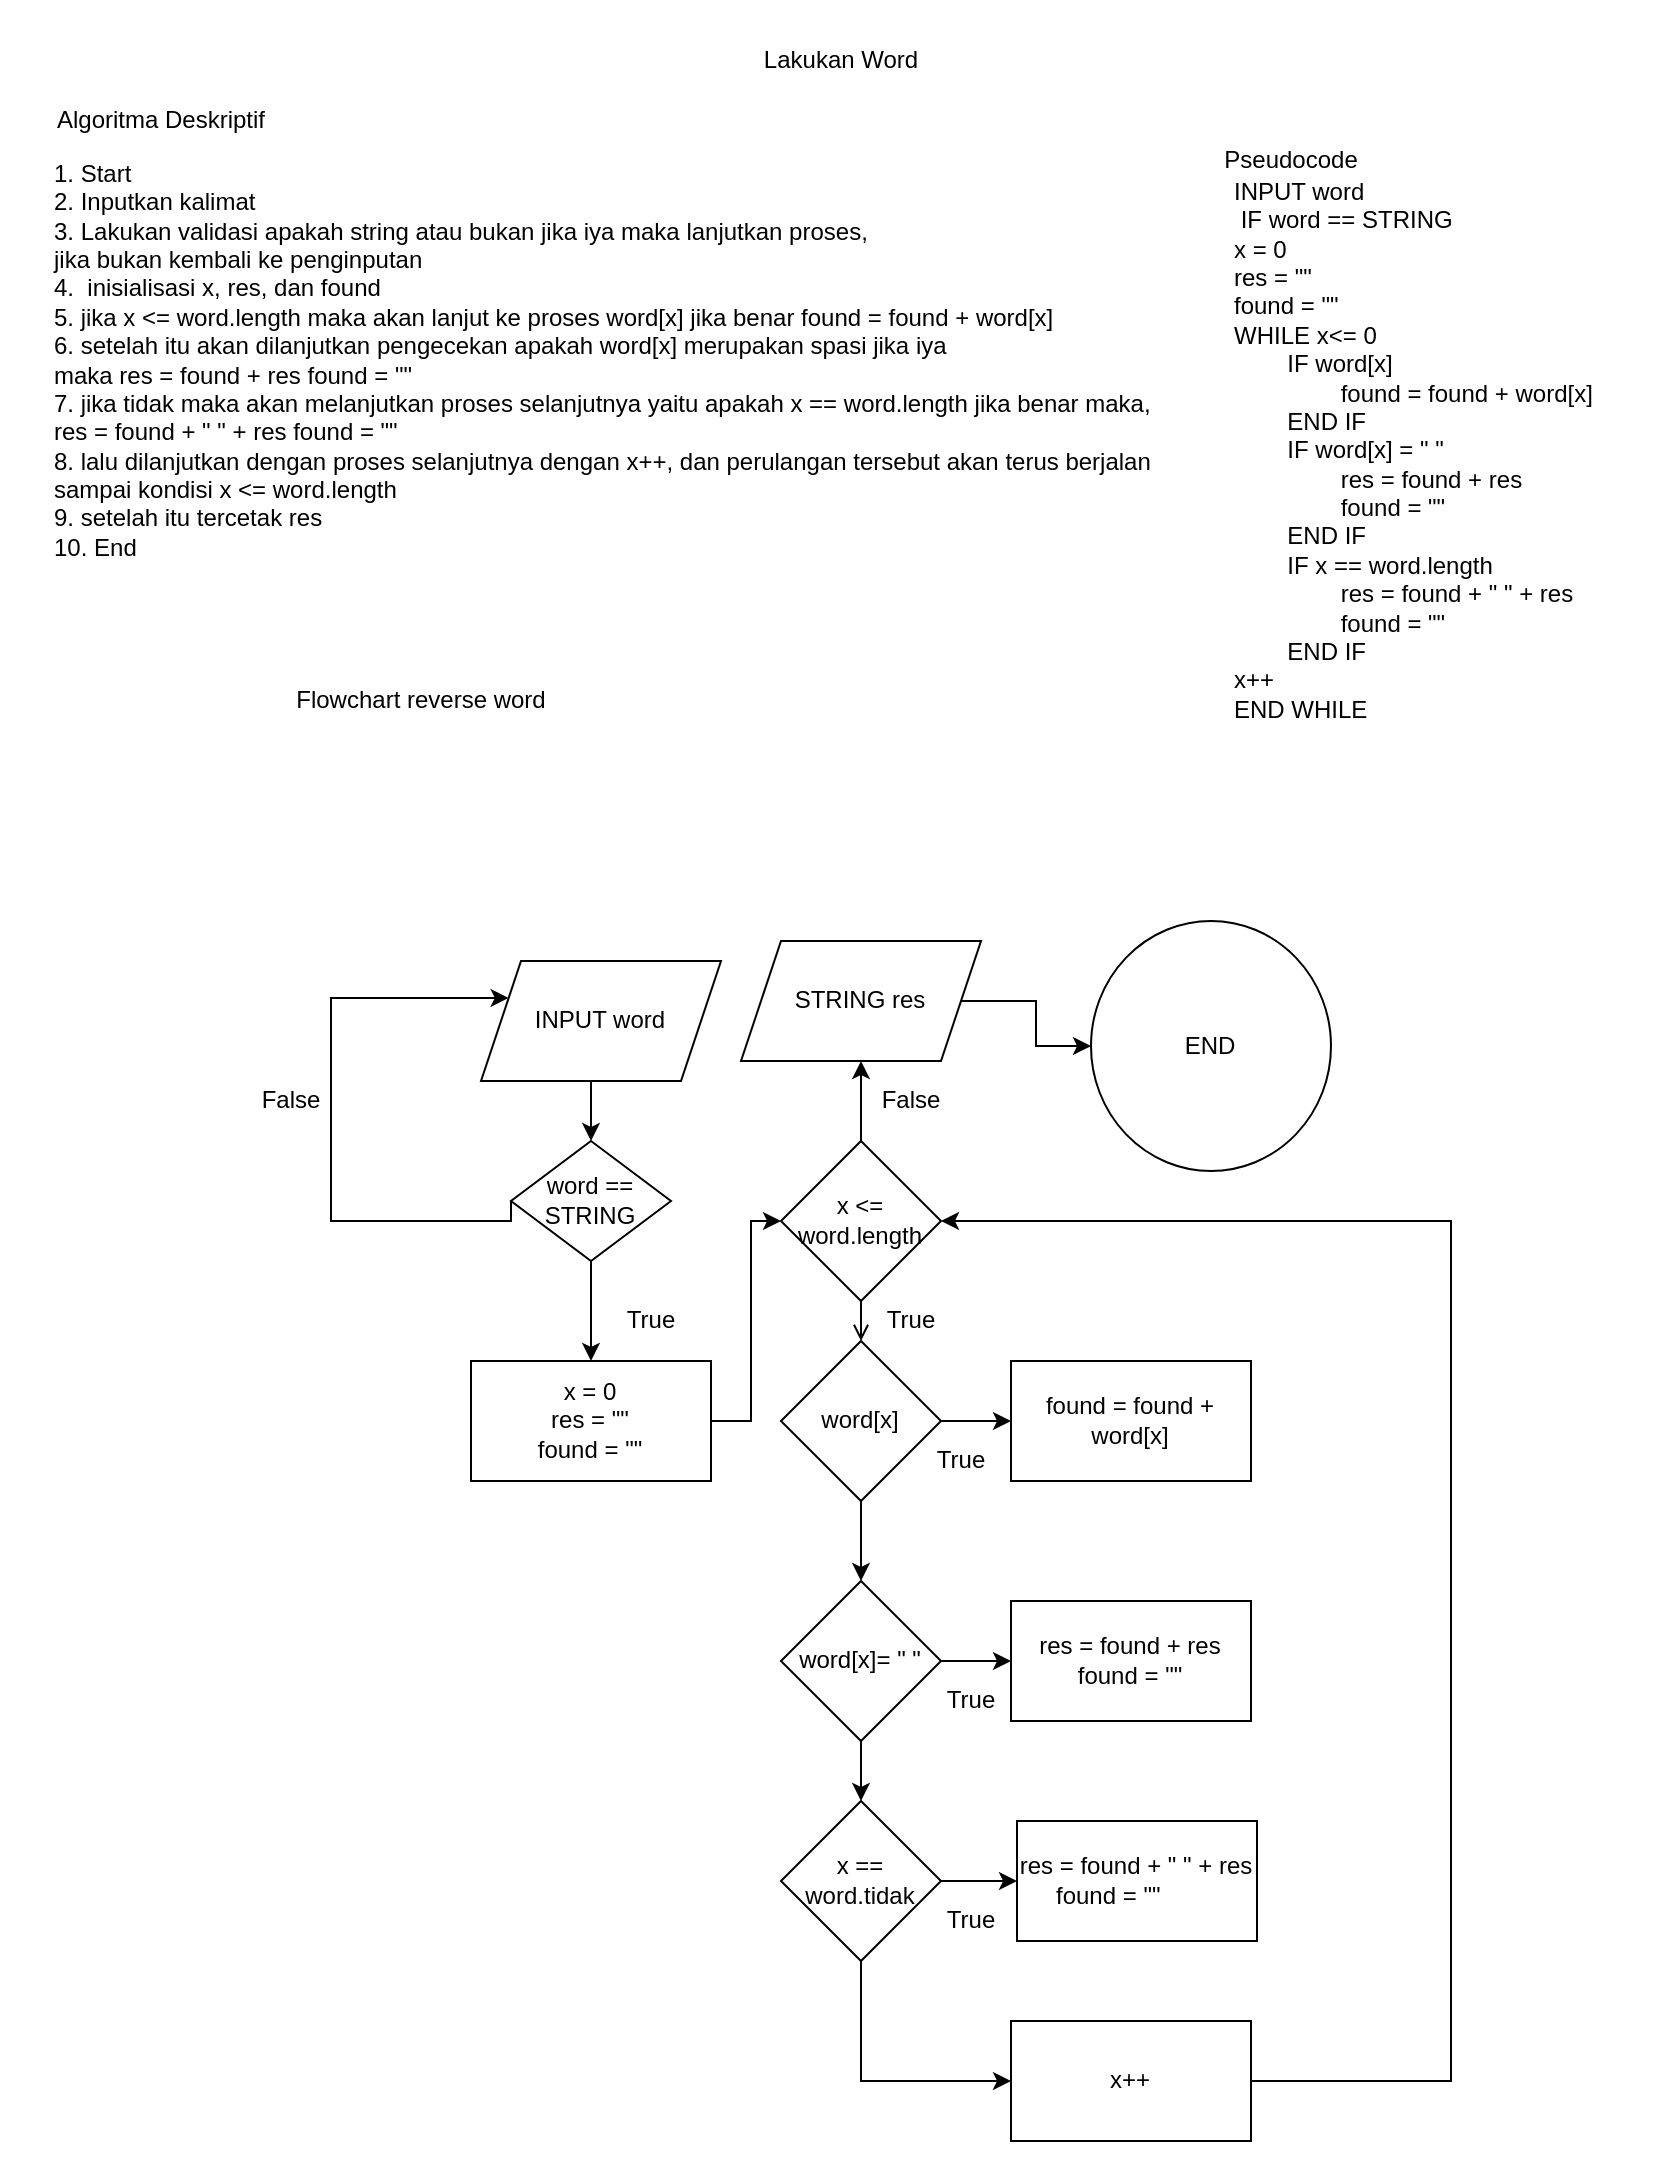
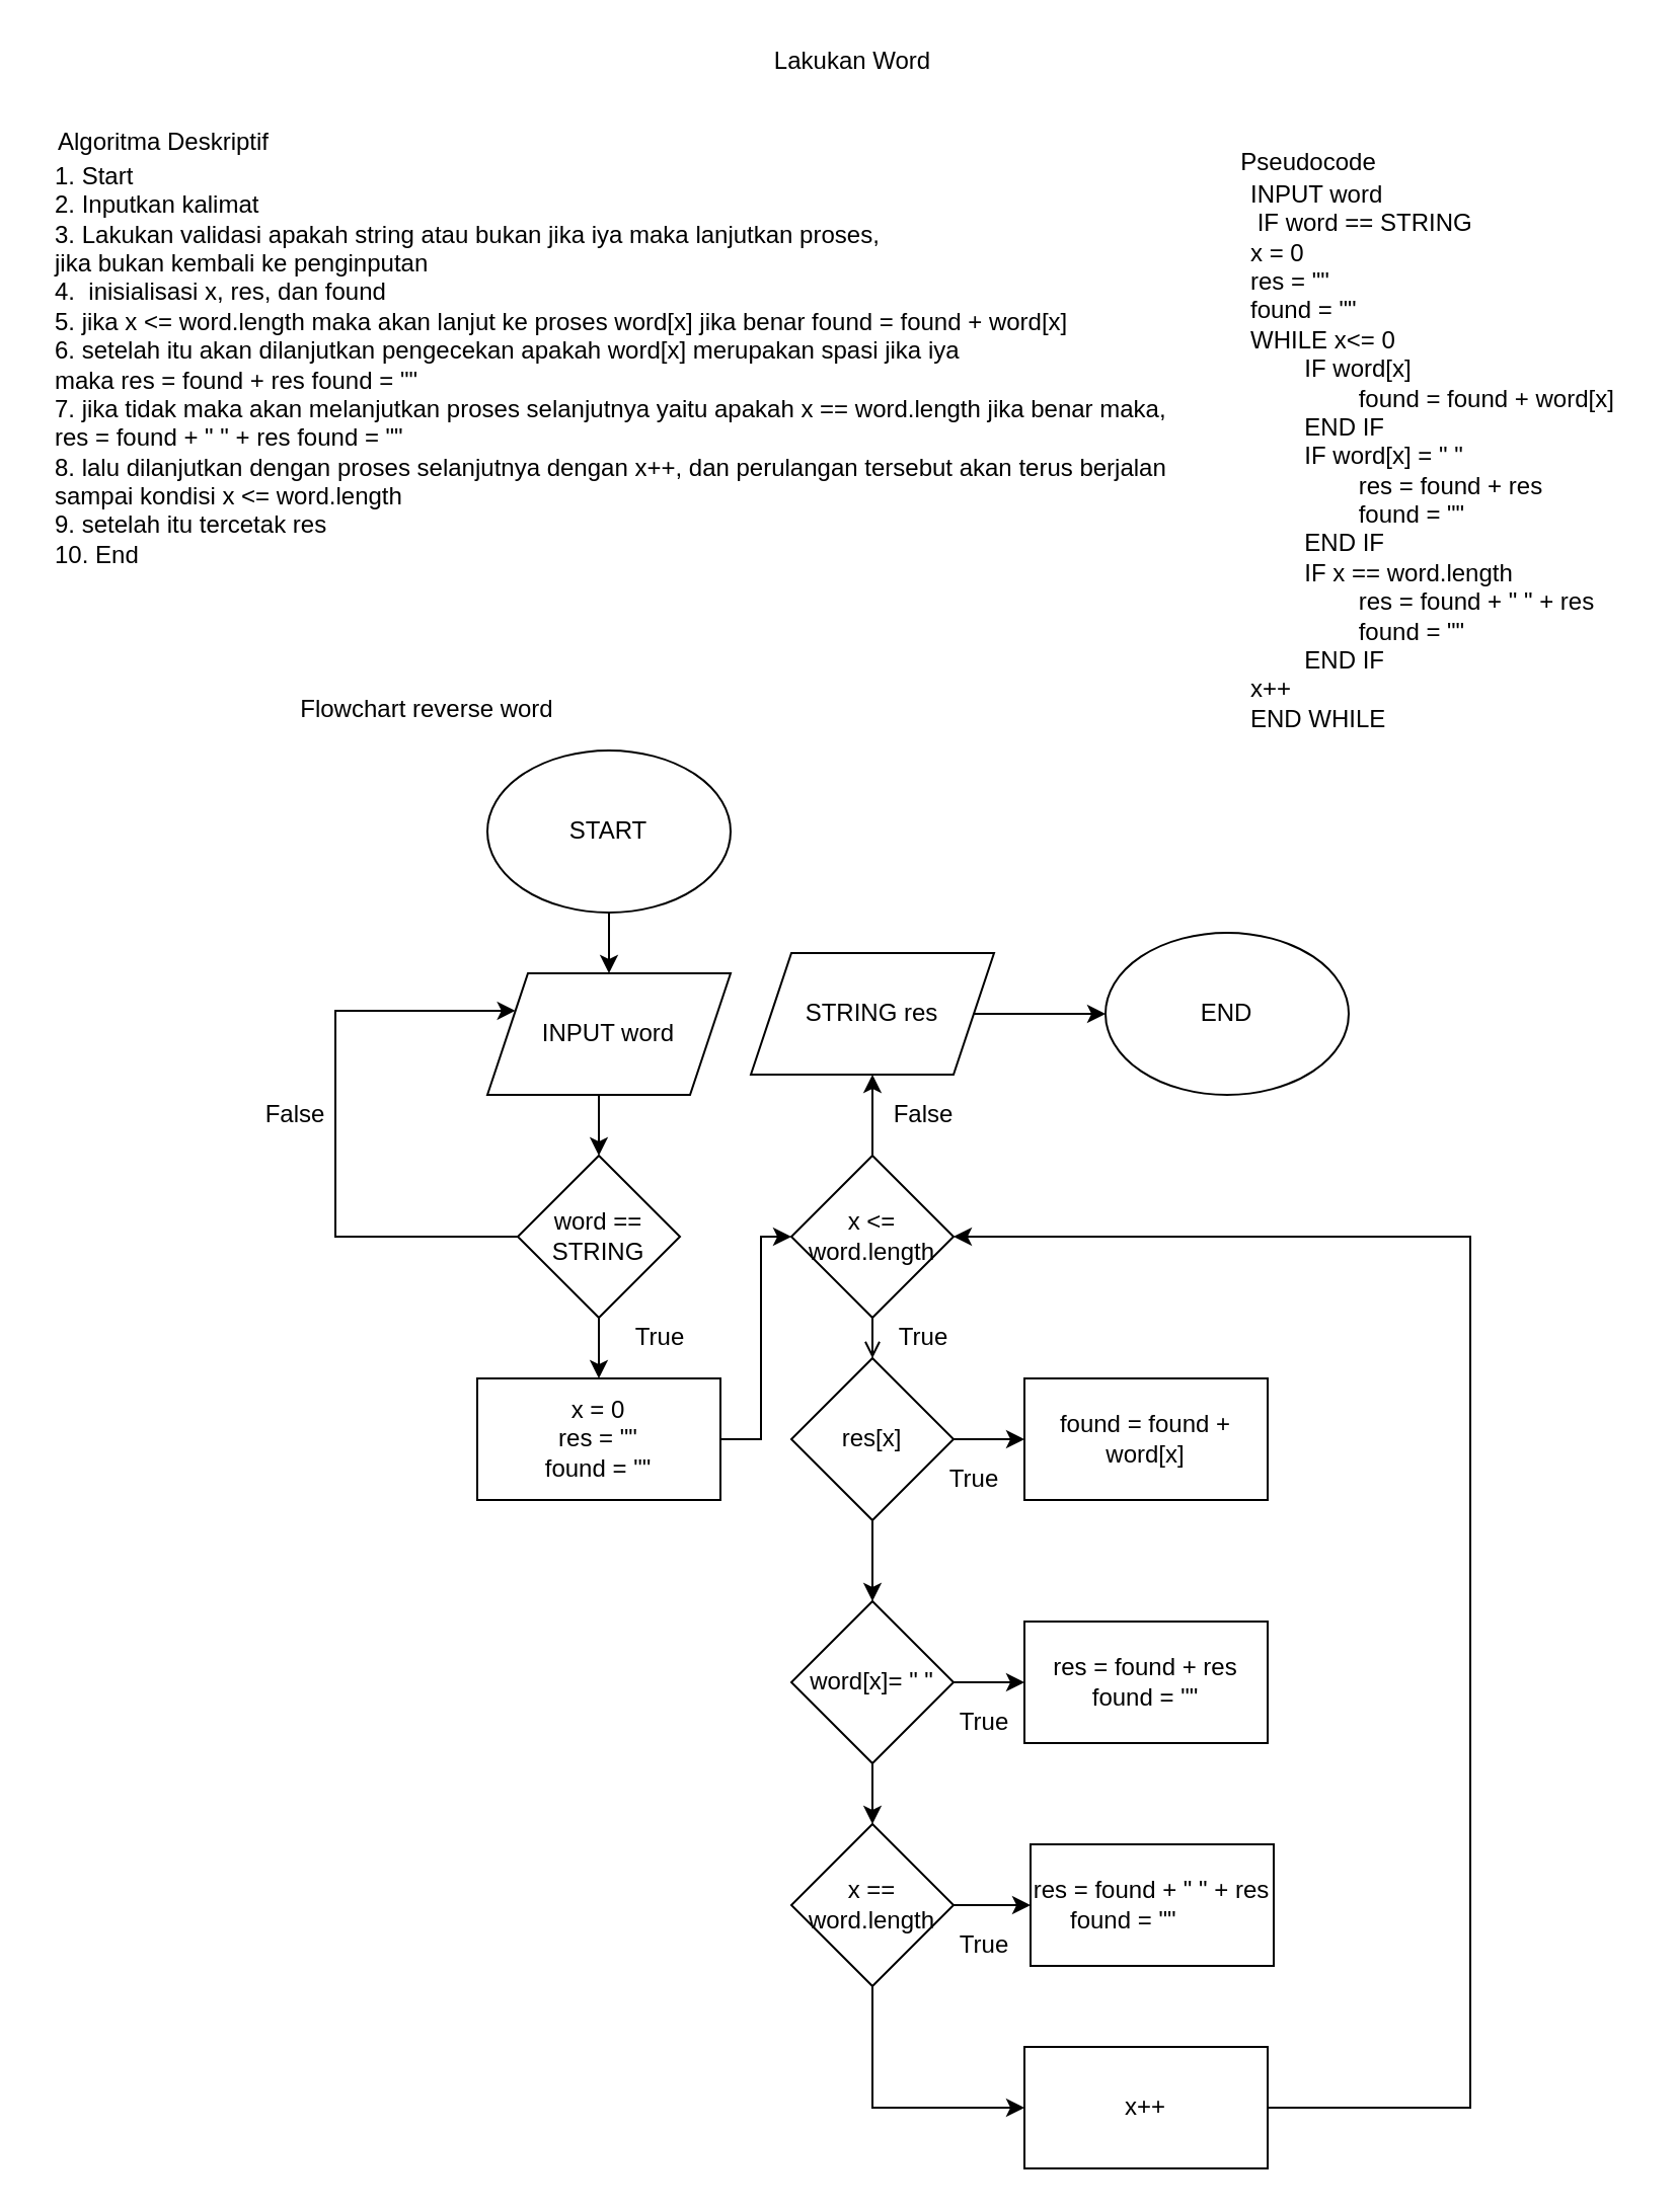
- <mxCell id="39" value="Algoritma Deskriptif" style="text;html=1;align=center;verticalAlign=middle;resizable=0;points=[];autosize=1;strokeColor=none;fillColor=none;" vertex="1" parent="1"><mxGeometry x="20" y="50" width="120" height="20" as="geometry" /></mxCell>
+ <mxCell id="39" value="Algoritma Deskriptif" style="text;html=1;align=center;verticalAlign=middle;resizable=0;points=[];autosize=1;strokeColor=none;fillColor=none;" vertex="1" parent="1"><mxGeometry x="20" y="60" width="120" height="20" as="geometry" /></mxCell>
+ <mxCell id="4" value="START" style="ellipse;whiteSpace=wrap;html=1;" parent="1" vertex="1"><mxGeometry x="240" y="370" width="120" height="80" as="geometry" /></mxCell>
+ <mxCell id="3" style="edgeStyle=orthogonalEdgeStyle;rounded=0;orthogonalLoop=1;jettySize=auto;html=1;exitX=0.5;exitY=1;exitDx=0;exitDy=0;entryX=0.5;entryY=0;entryDx=0;entryDy=0;" parent="1" source="4" target="6" edge="1"><mxGeometry relative="1" as="geometry" /></mxCell>
- <mxCell id="23" value="END" style="ellipse;whiteSpace=wrap;html=1;" parent="1" vertex="1"><mxGeometry x="545" y="460" width="120" height="125" as="geometry" /></mxCell>
+ <mxCell id="23" value="END" style="ellipse;whiteSpace=wrap;html=1;" parent="1" vertex="1"><mxGeometry x="545" y="460" width="120" height="80" as="geometry" /></mxCell>
- <mxCell id="9" value="word == STRING" style="rhombus;whiteSpace=wrap;html=1;" parent="1" vertex="1"><mxGeometry x="255" y="570" width="80" height="60" as="geometry" /></mxCell>
+ <mxCell id="9" value="word == STRING" style="rhombus;whiteSpace=wrap;html=1;" parent="1" vertex="1"><mxGeometry x="255" y="570" width="80" height="80" as="geometry" /></mxCell>
- <mxCell id="14" value="word[x]" style="rhombus;whiteSpace=wrap;html=1;" parent="1" vertex="1"><mxGeometry x="390" y="670" width="80" height="80" as="geometry" /></mxCell>
+ <mxCell id="14" value="res[x]" style="rhombus;whiteSpace=wrap;html=1;" parent="1" vertex="1"><mxGeometry x="390" y="670" width="80" height="80" as="geometry" /></mxCell>
- <mxCell id="20" value="x == word.tidak" style="rhombus;whiteSpace=wrap;html=1;" parent="1" vertex="1"><mxGeometry x="390" y="900" width="80" height="80" as="geometry" /></mxCell>
+ <mxCell id="20" value="x == word.length" style="rhombus;whiteSpace=wrap;html=1;" parent="1" vertex="1"><mxGeometry x="390" y="900" width="80" height="80" as="geometry" /></mxCell>
